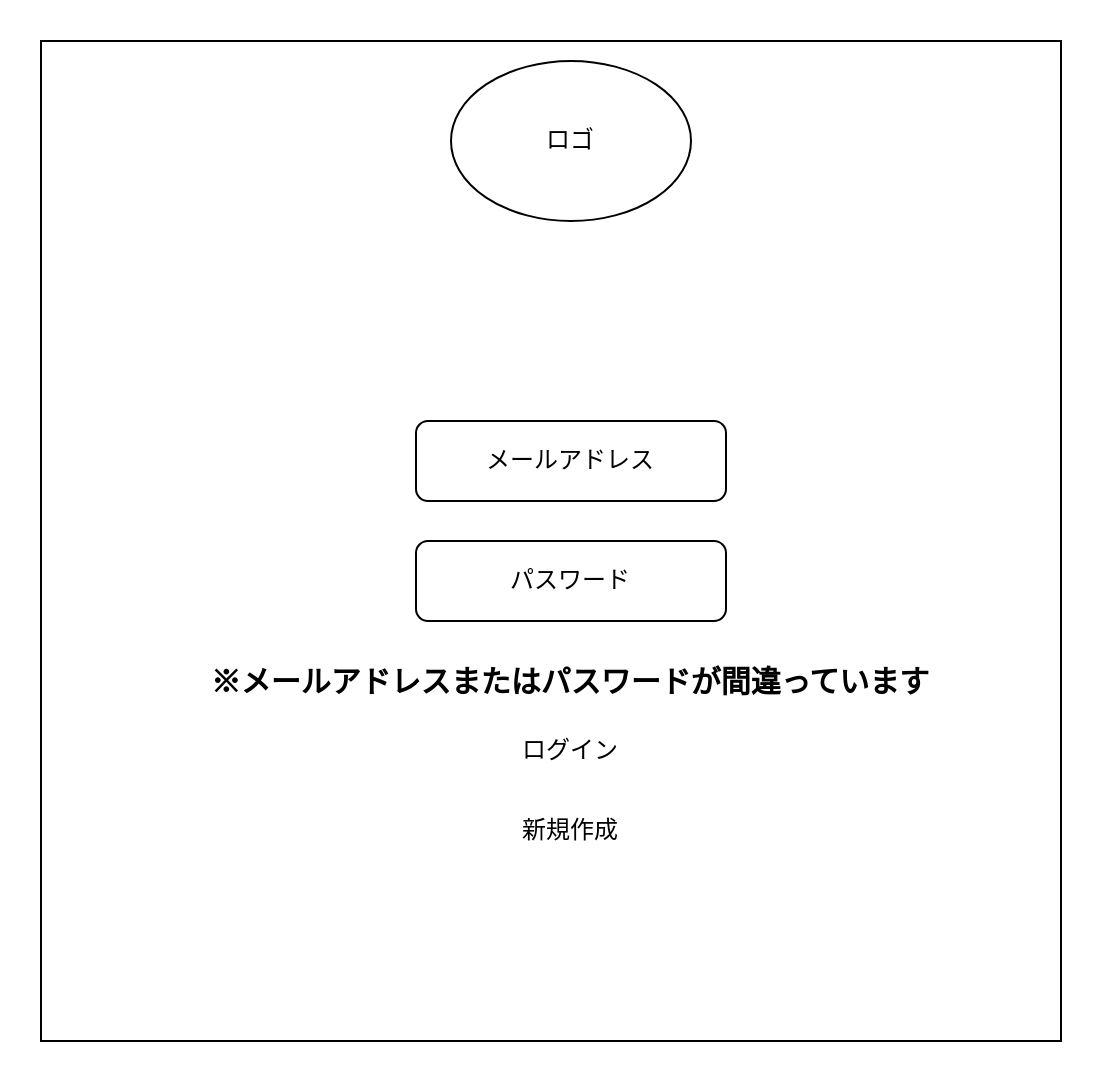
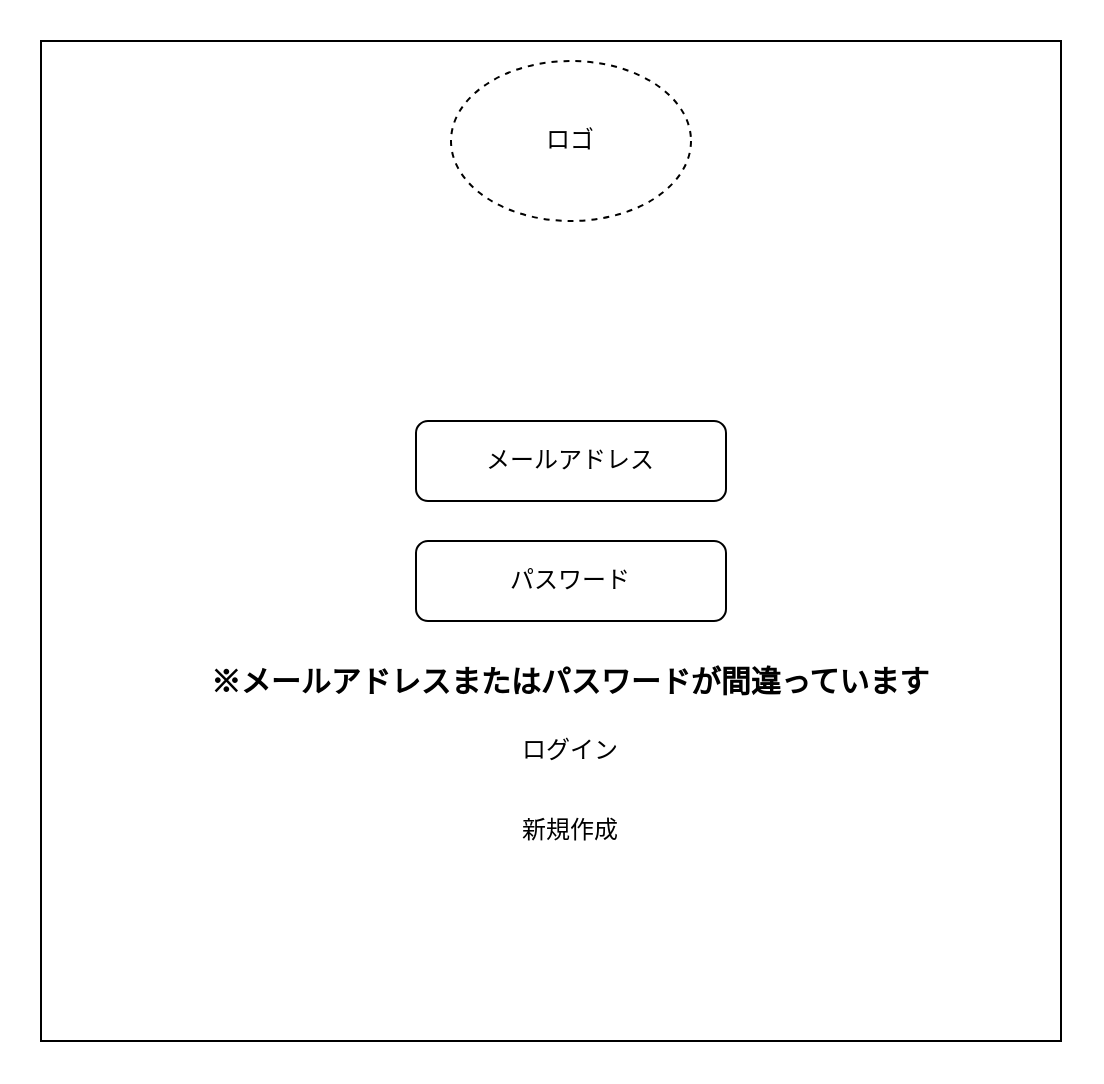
- <mxCell id="9" value="ロゴ" style="ellipse;whiteSpace=wrap;html=1;" parent="1" vertex="1"><mxGeometry x="225" y="30" width="120" height="80" as="geometry" /></mxCell>
+ <mxCell id="9" value="ロゴ" style="ellipse;whiteSpace=wrap;html=1;dashed=1;" parent="1" vertex="1"><mxGeometry x="225" y="30" width="120" height="80" as="geometry" /></mxCell>
